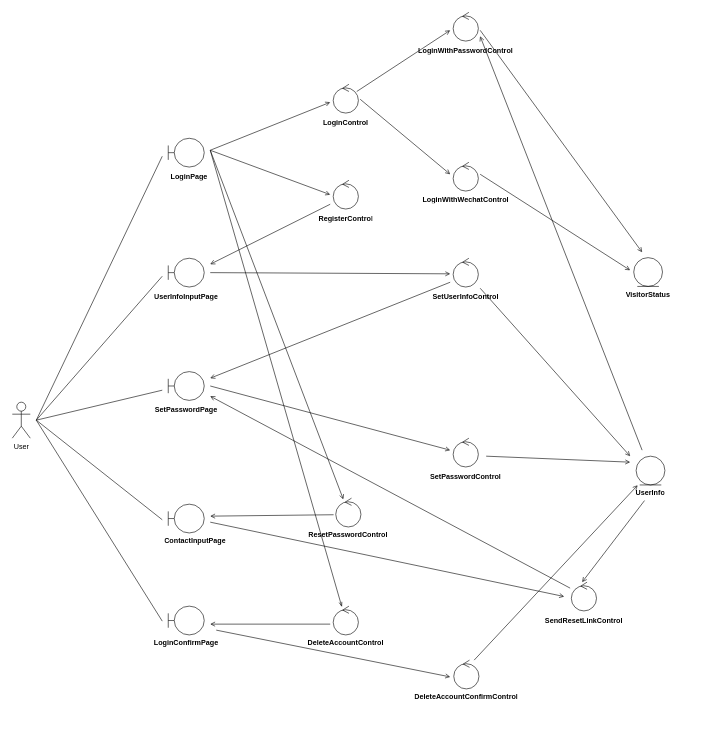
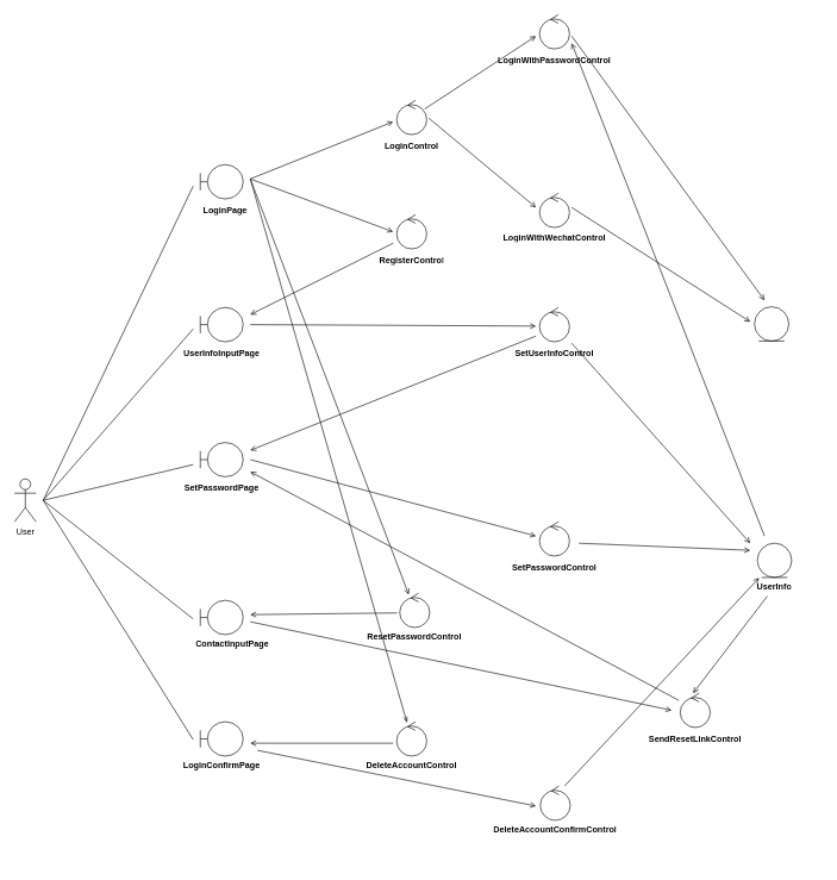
- <mxCell id="22" value="&lt;b&gt;VisitorStatus&lt;/b&gt;" style="text;strokeColor=none;fillColor=none;align=center;verticalAlign=top;spacingLeft=4;spacingRight=4;overflow=hidden;rotatable=0;points=[[0,0.5],[1,0.5]];portConstraint=eastwest;whiteSpace=wrap;html=1;" parent="20" vertex="1"><mxGeometry y="77" width="100" height="26" as="geometry" /></mxCell>
